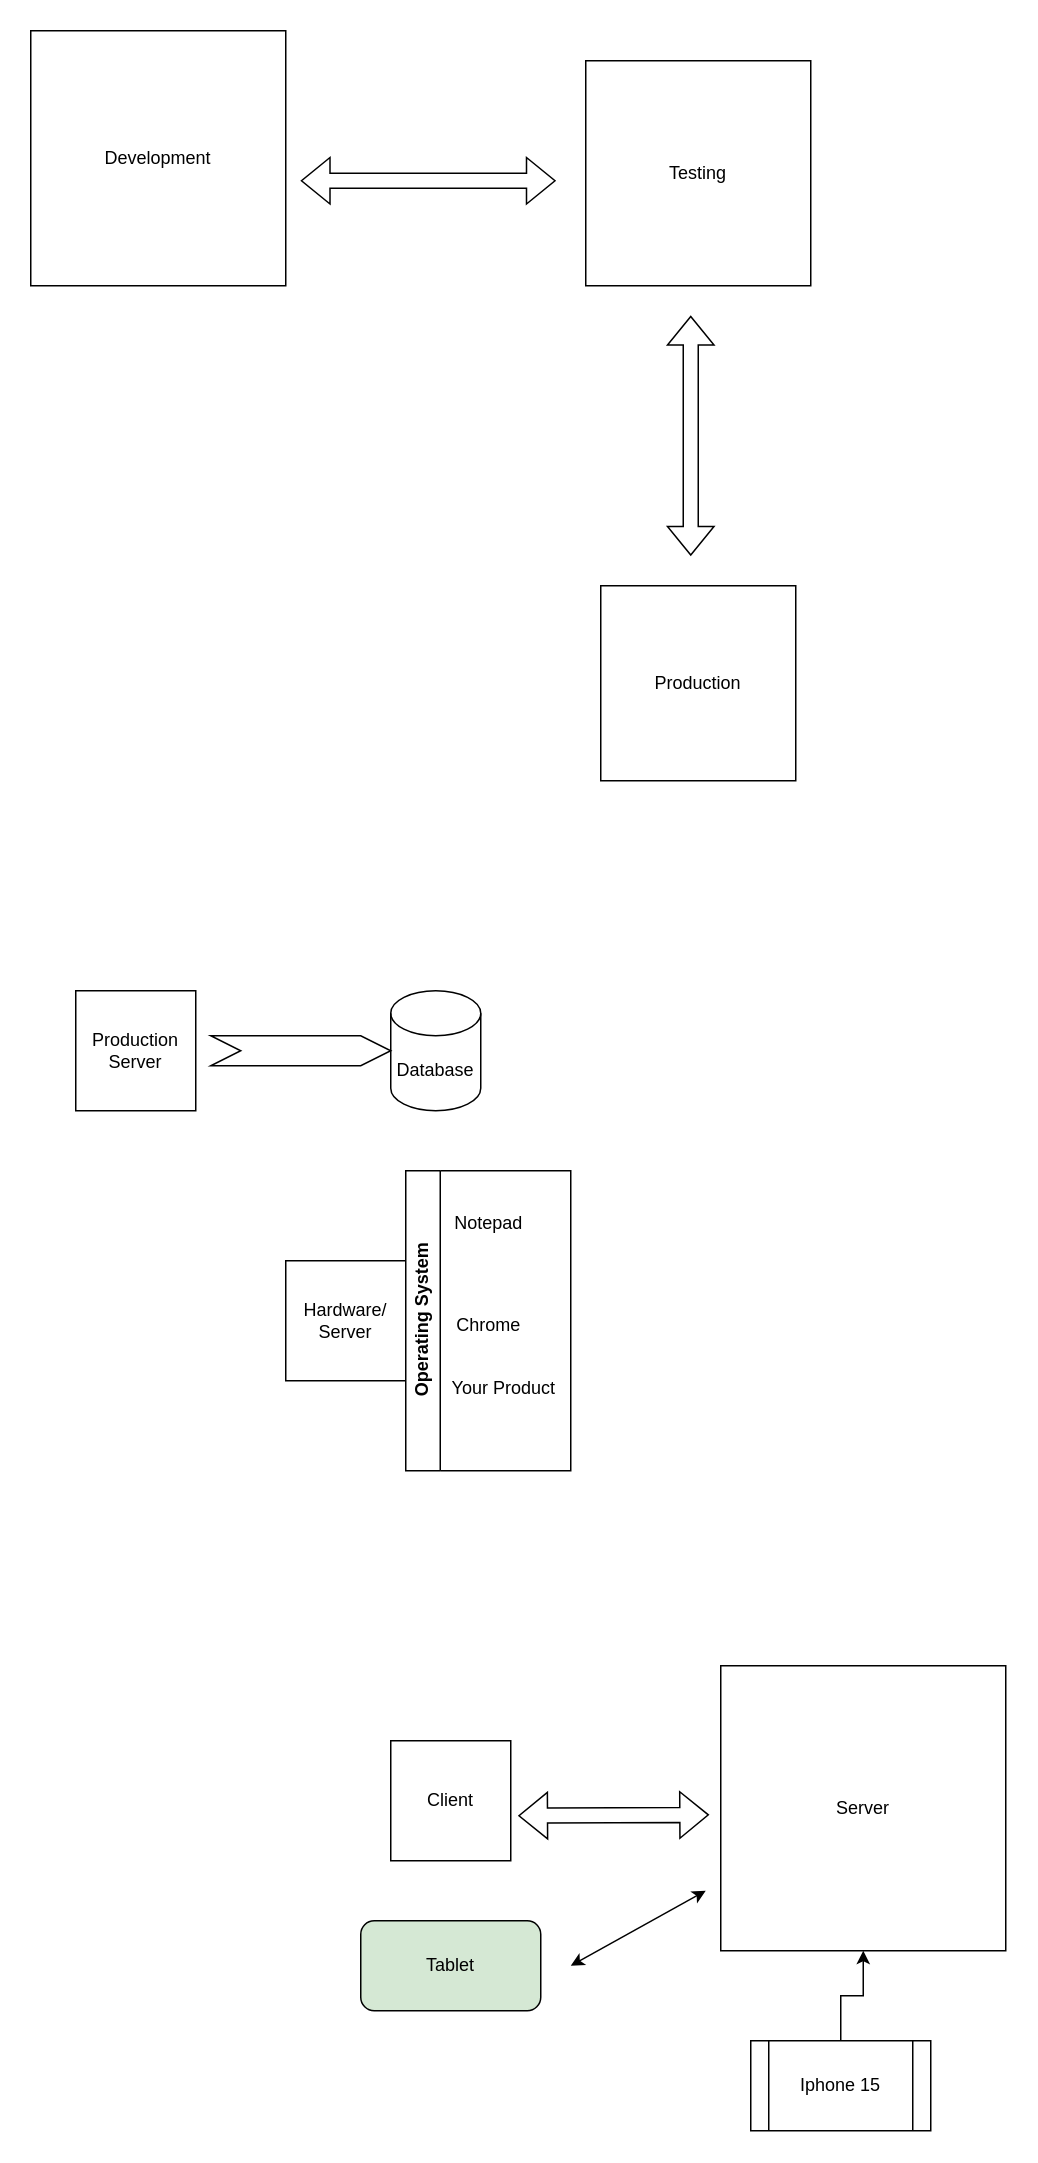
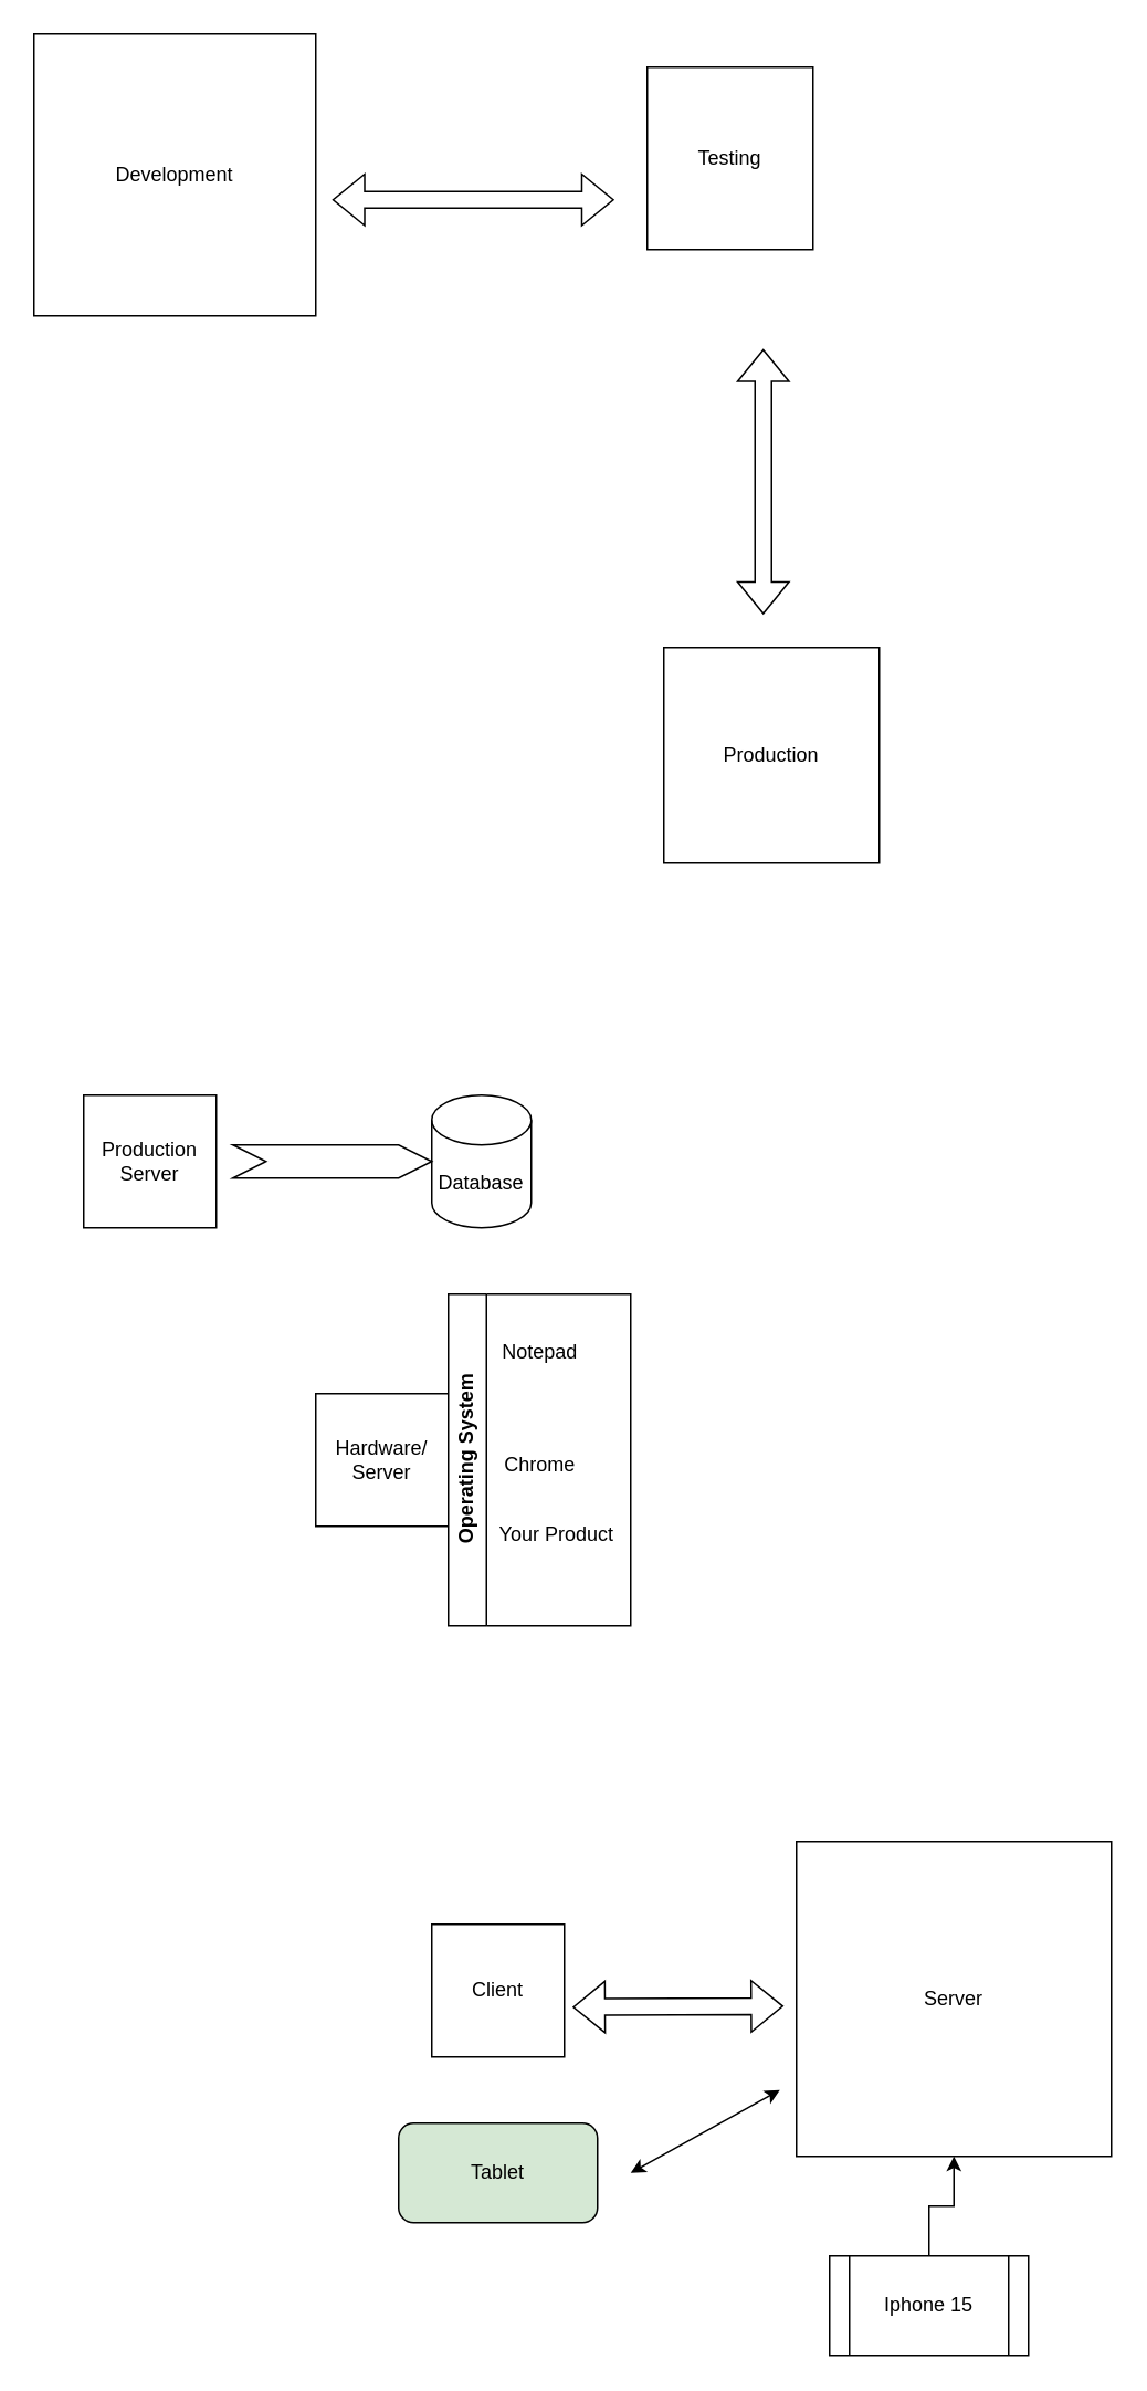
- <mxCell id="4" value="Testing" style="whiteSpace=wrap;html=1;aspect=fixed;" vertex="1" parent="1"><mxGeometry x="390" y="40" width="150" height="150" as="geometry" /></mxCell>
+ <mxCell id="4" value="Testing" style="whiteSpace=wrap;html=1;aspect=fixed;" vertex="1" parent="1"><mxGeometry x="390" y="40" width="100" height="110" as="geometry" /></mxCell>
